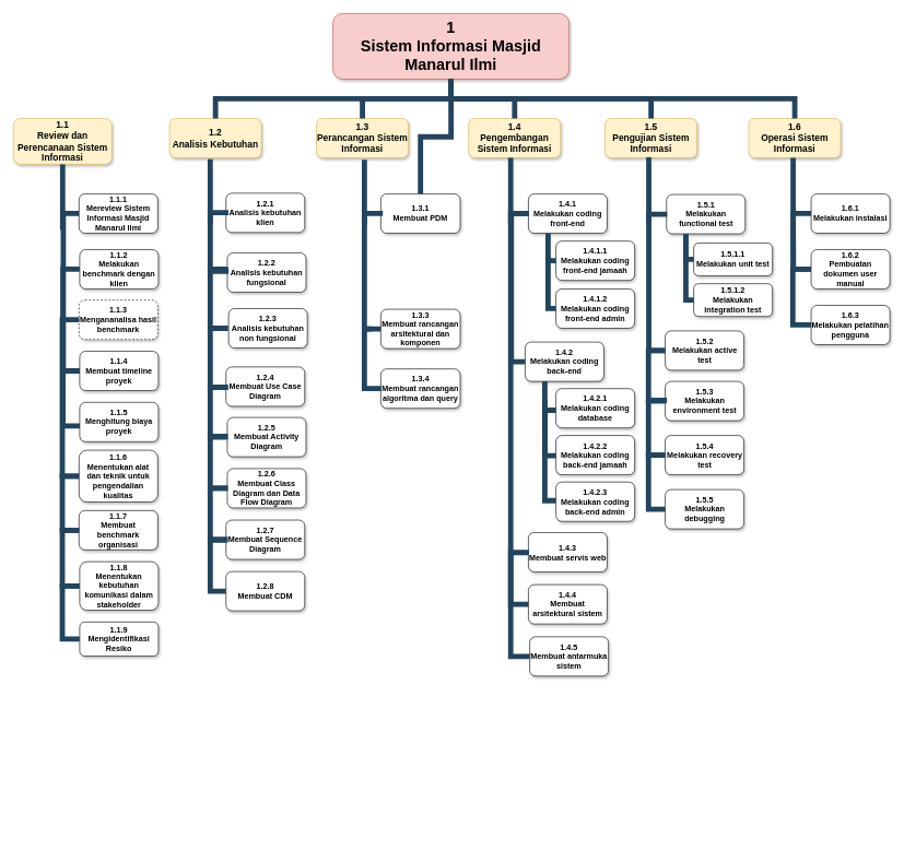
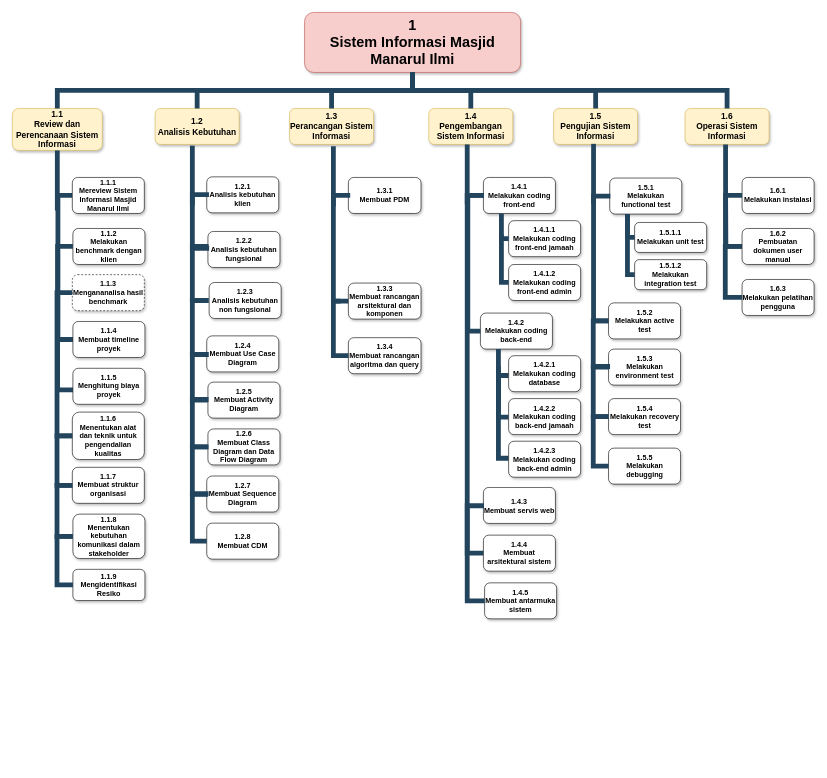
- <mxCell id="12" value="" style="edgeStyle=elbowEdgeStyle;elbow=vertical;rounded=0;fontColor=#000000;endArrow=none;endFill=0;strokeWidth=8;strokeColor=#23445D;" parent="1" source="2" target="23" edge="1"><mxGeometry width="100" height="100" relative="1" as="geometry"><mxPoint x="67" y="150" as="sourcePoint" /><mxPoint x="167" y="50" as="targetPoint" /></mxGeometry></mxCell>
+ <mxCell id="12" value="" style="edgeStyle=elbowEdgeStyle;elbow=vertical;rounded=0;fontColor=#000000;endArrow=none;endFill=0;strokeWidth=8;strokeColor=#23445D;" parent="1" source="2" target="3" edge="1"><mxGeometry width="100" height="100" relative="1" as="geometry"><mxPoint x="67" y="150" as="sourcePoint" /><mxPoint x="167" y="50" as="targetPoint" /></mxGeometry></mxCell>
- <mxCell id="71" value="1.1.7&#10;Membuat benchmark organisasi" style="whiteSpace=wrap;rounded=1;shadow=1;fontStyle=1" vertex="1" parent="1"><mxGeometry x="120" y="778" width="120" height="60" as="geometry" /></mxCell>
+ <mxCell id="71" value="1.1.7&#10;Membuat struktur organisasi" style="whiteSpace=wrap;rounded=1;shadow=1;fontStyle=1" vertex="1" parent="1"><mxGeometry x="120" y="778" width="120" height="60" as="geometry" /></mxCell>
